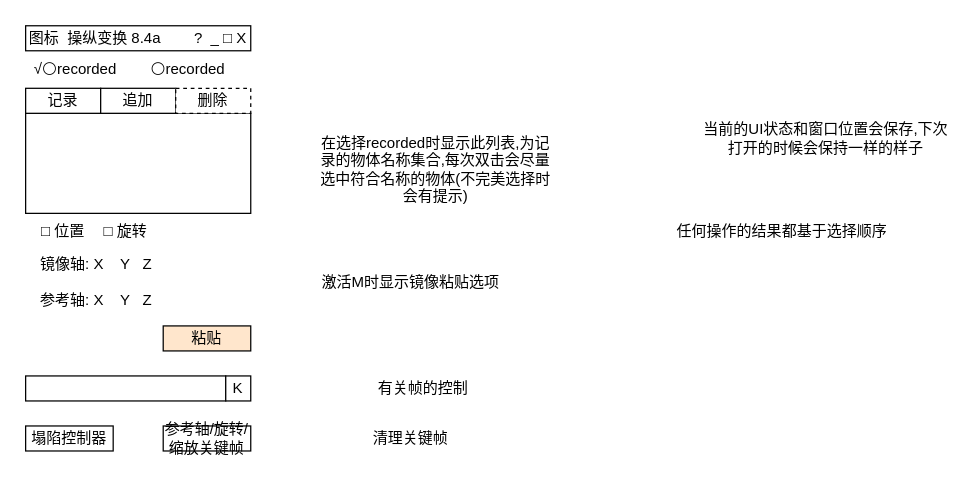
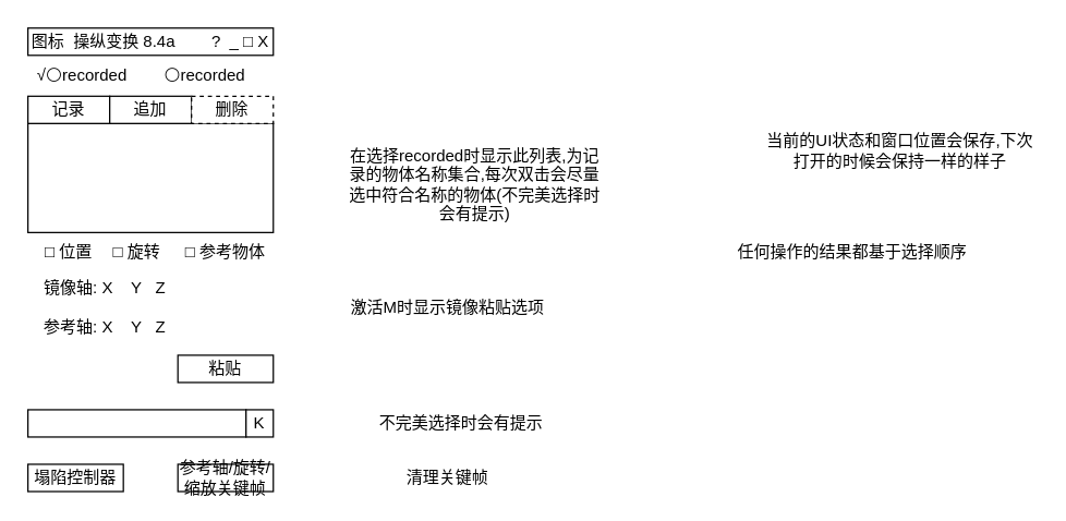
+ <mxCell id="12" value="□ 参考物体" style="text;html=1;strokeColor=none;fillColor=none;align=center;verticalAlign=middle;whiteSpace=wrap;rounded=0;" vertex="1" parent="1"><mxGeometry x="130" y="175" width="70" height="20" as="geometry" /></mxCell>
- <mxCell id="9" value="粘贴" style="rounded=0;whiteSpace=wrap;html=1;fillColor=#ffe6cc;" vertex="1" parent="1"><mxGeometry x="130" y="260" width="70" height="20" as="geometry" /></mxCell>
+ <mxCell id="9" value="粘贴" style="rounded=0;whiteSpace=wrap;html=1;" vertex="1" parent="1"><mxGeometry x="130" y="260" width="70" height="20" as="geometry" /></mxCell>
- <mxCell id="17" value="有关帧的控制" style="text;html=1;strokeColor=none;fillColor=none;align=center;verticalAlign=middle;whiteSpace=wrap;rounded=0;" vertex="1" parent="1"><mxGeometry x="240" y="300" width="196" height="20" as="geometry" /></mxCell>
+ <mxCell id="17" value="不完美选择时会有提示" style="text;html=1;strokeColor=none;fillColor=none;align=center;verticalAlign=middle;whiteSpace=wrap;rounded=0;" vertex="1" parent="1"><mxGeometry x="240" y="300" width="196" height="20" as="geometry" /></mxCell>
